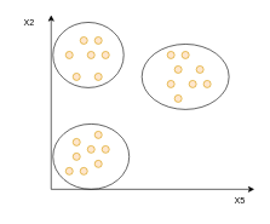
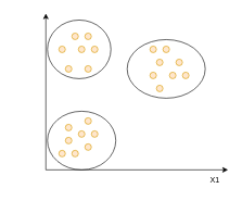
- <mxCell id="7" value="X2" style="text;html=1;strokeColor=none;fillColor=none;align=center;verticalAlign=middle;whiteSpace=wrap;rounded=0;" vertex="1" parent="2"><mxGeometry width="40" height="20" as="geometry" /></mxCell>
- <mxCell id="6" value="X5" style="text;html=1;strokeColor=none;fillColor=none;align=center;verticalAlign=middle;whiteSpace=wrap;rounded=0;" vertex="1" parent="2"><mxGeometry x="290" y="246" width="40" height="20" as="geometry" /></mxCell>
+ <mxCell id="6" value="X1" style="text;html=1;strokeColor=none;fillColor=none;align=center;verticalAlign=middle;whiteSpace=wrap;rounded=0;" vertex="1" parent="2"><mxGeometry x="290" y="246" width="40" height="20" as="geometry" /></mxCell>
